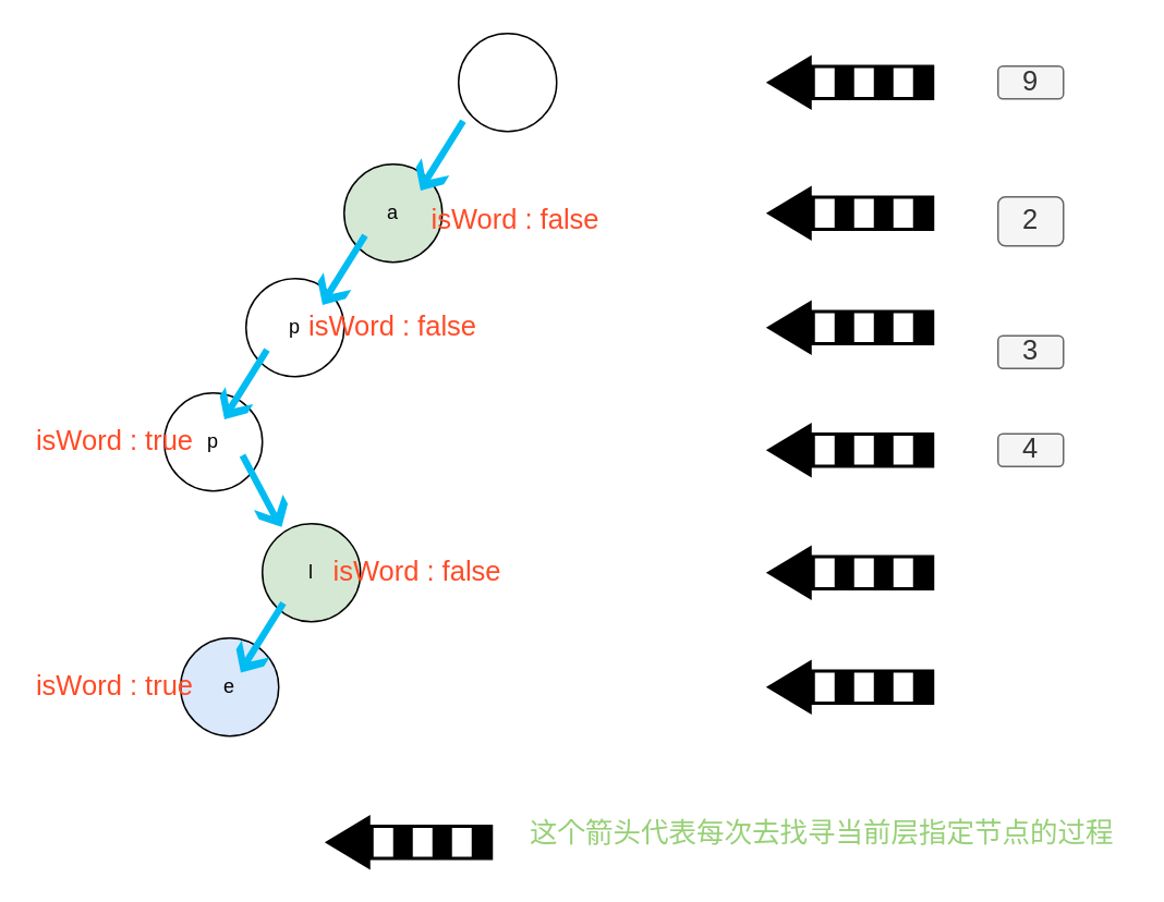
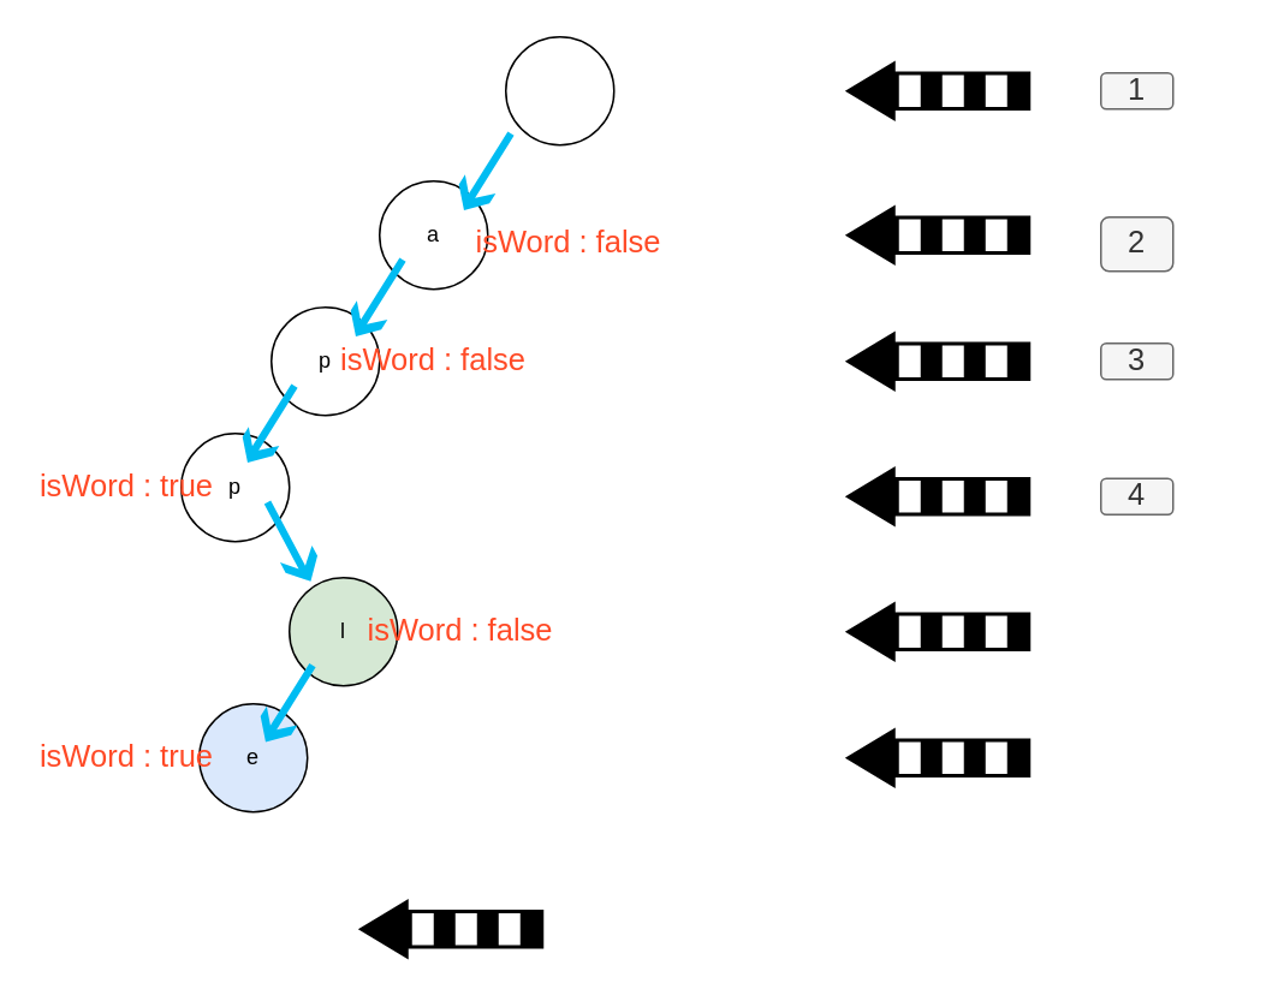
- <mxCell id="24" value="9" style="text;html=1;strokeColor=#666666;fillColor=#f5f5f5;align=center;verticalAlign=middle;whiteSpace=wrap;rounded=1;fontSize=17;fontColor=#333333;" vertex="1" parent="1"><mxGeometry x="610" y="40" width="40" height="20" as="geometry" /></mxCell>
+ <mxCell id="24" value="1" style="text;html=1;strokeColor=#666666;fillColor=#f5f5f5;align=center;verticalAlign=middle;whiteSpace=wrap;rounded=1;fontSize=17;fontColor=#333333;" vertex="1" parent="1"><mxGeometry x="610" y="40" width="40" height="20" as="geometry" /></mxCell>
- <mxCell id="3" value="a" style="ellipse;whiteSpace=wrap;html=1;aspect=fixed;fillColor=#d5e8d4;" vertex="1" parent="1"><mxGeometry x="210" y="100" width="60" height="60" as="geometry" /></mxCell>
+ <mxCell id="3" value="a" style="ellipse;whiteSpace=wrap;html=1;aspect=fixed;" vertex="1" parent="1"><mxGeometry x="210" y="100" width="60" height="60" as="geometry" /></mxCell>
- <mxCell id="26" value="3" style="text;html=1;strokeColor=#666666;fillColor=#f5f5f5;align=center;verticalAlign=middle;whiteSpace=wrap;rounded=1;fontSize=17;fontColor=#333333;" vertex="1" parent="1"><mxGeometry x="610" y="205" width="40" height="20" as="geometry" /></mxCell>
+ <mxCell id="26" value="3" style="text;html=1;strokeColor=#666666;fillColor=#f5f5f5;align=center;verticalAlign=middle;whiteSpace=wrap;rounded=1;fontSize=17;fontColor=#333333;" vertex="1" parent="1"><mxGeometry x="610" y="190" width="40" height="20" as="geometry" /></mxCell>
- <mxCell id="29" value="&lt;font color=&quot;#97d077&quot;&gt;这个箭头代表每次去找寻当前层指定节点的过程&lt;/font&gt;" style="text;html=1;align=center;verticalAlign=middle;whiteSpace=wrap;rounded=0;fontSize=17;" vertex="1" parent="1"><mxGeometry x="315" y="500" width="375" height="20" as="geometry" /></mxCell>
